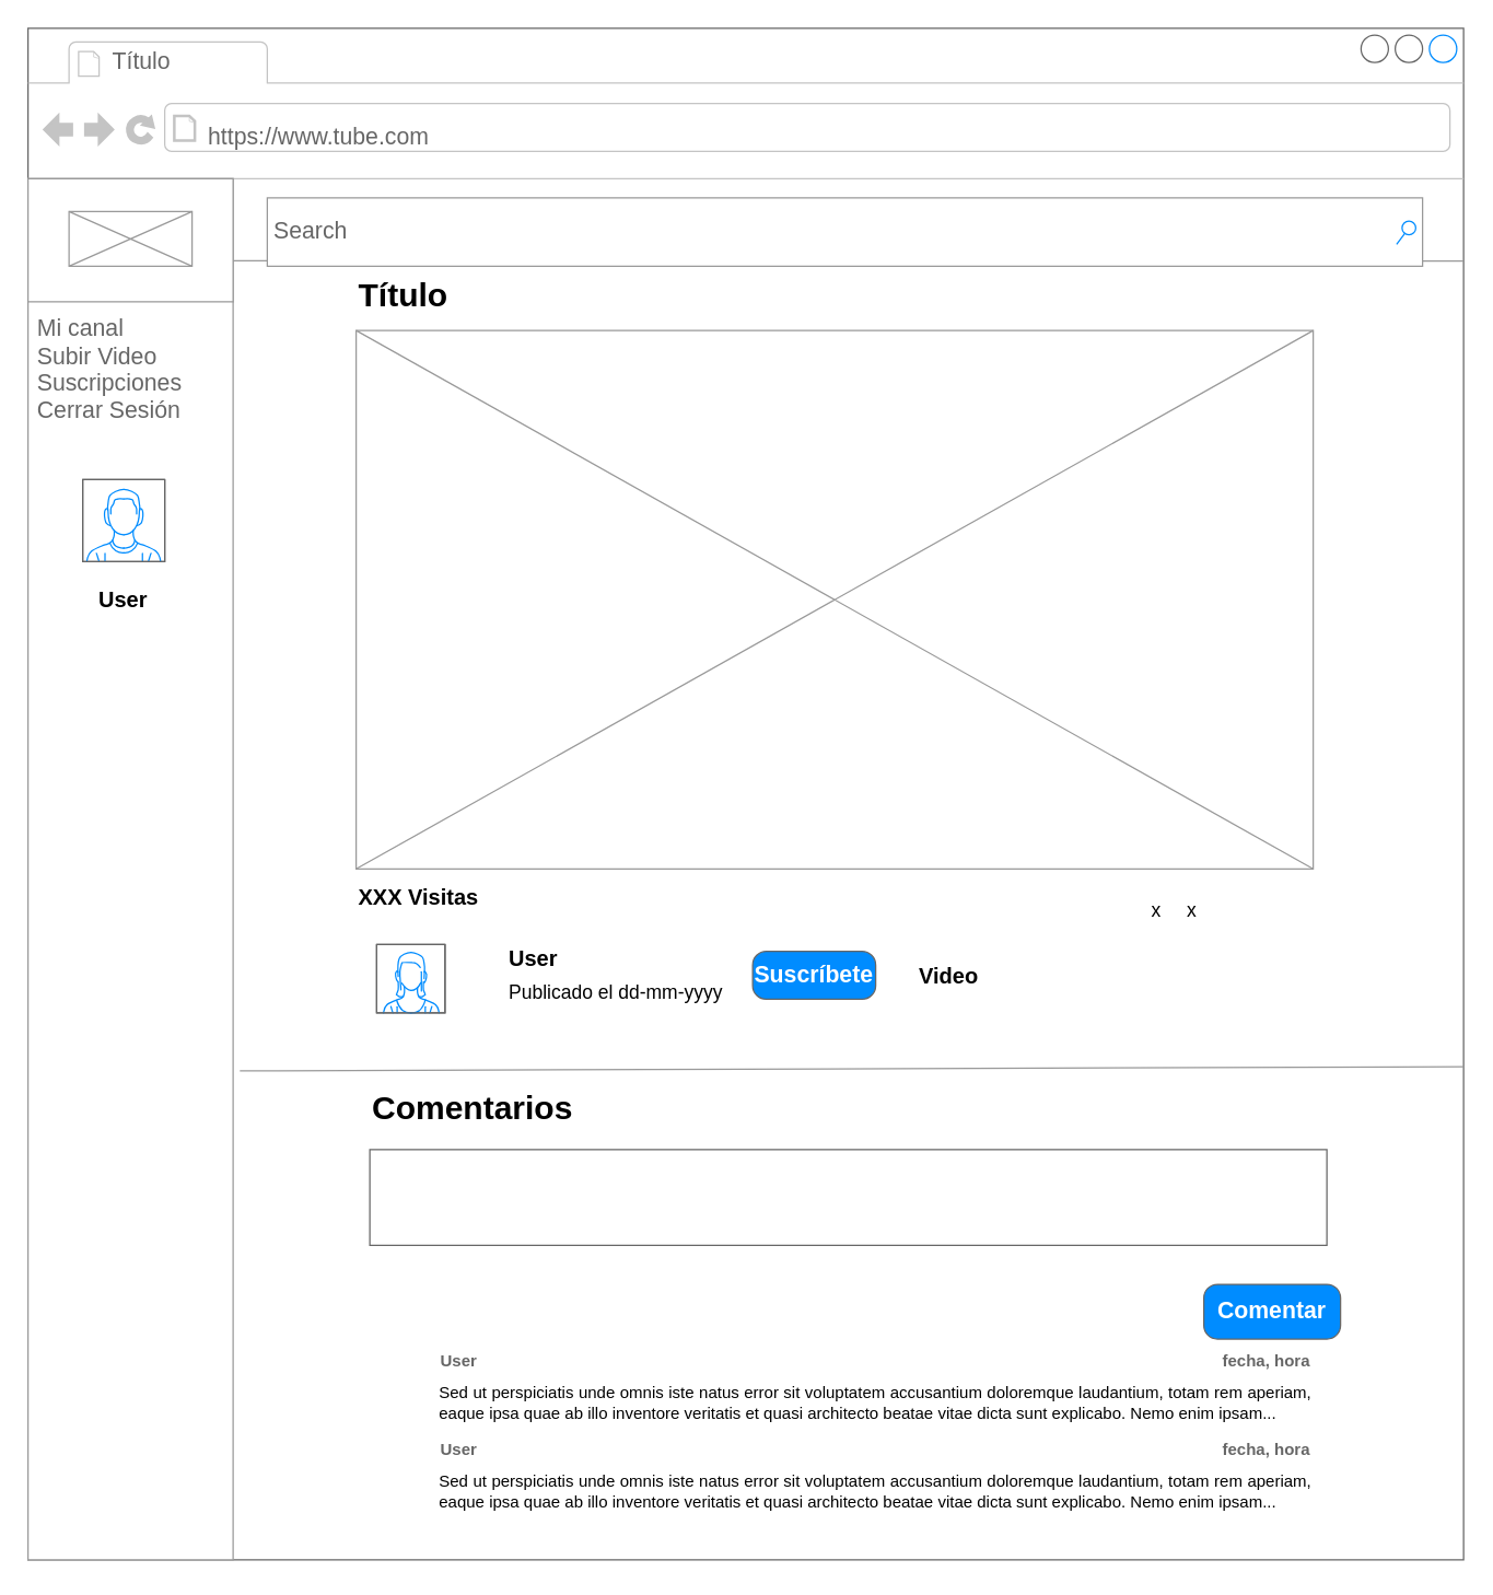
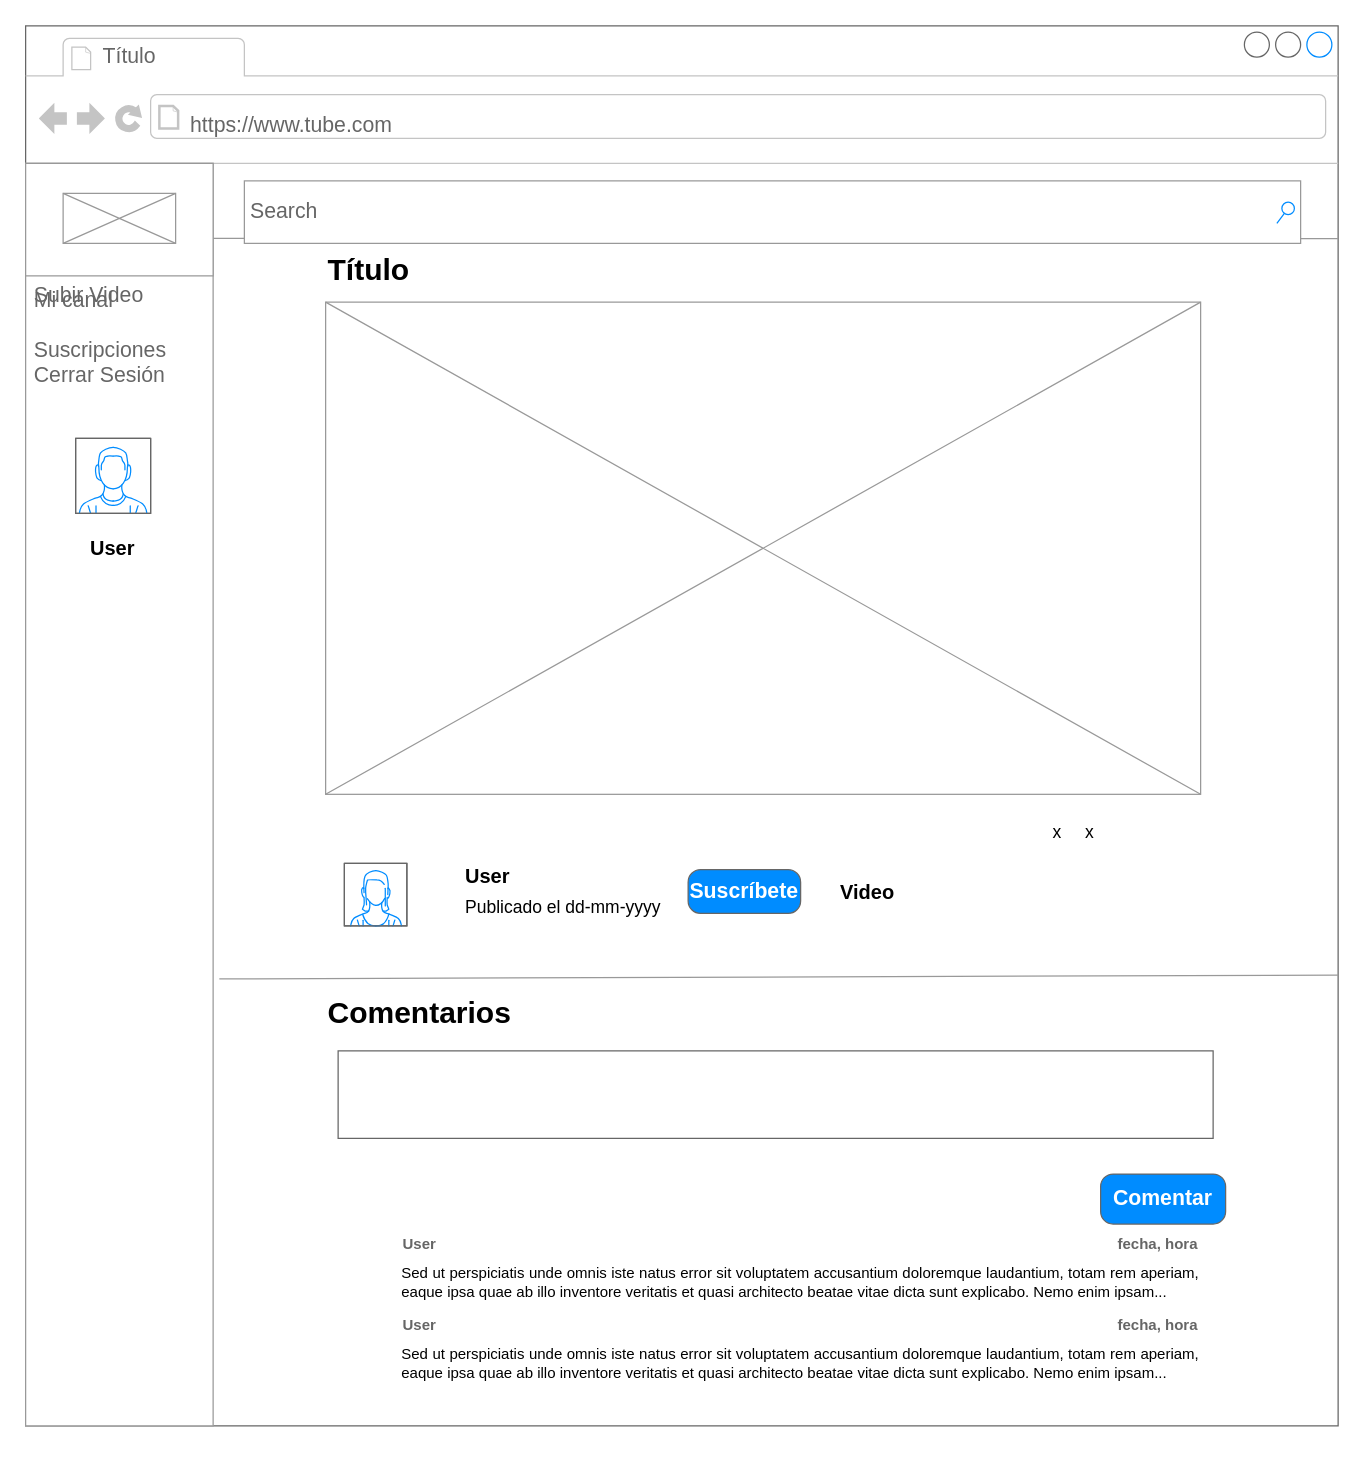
- <mxCell id="10" value="Subir Video" style="text;html=1;strokeColor=none;fillColor=none;align=left;verticalAlign=middle;whiteSpace=wrap;rounded=0;fontSize=17;fontColor=#666666;" parent="5" vertex="1"><mxGeometry x="5" y="117.258" width="140" height="28.451" as="geometry" /></mxCell>
+ <mxCell id="10" value="Subir Video" style="text;html=1;strokeColor=none;fillColor=none;align=left;verticalAlign=middle;whiteSpace=wrap;rounded=0;fontSize=17;fontColor=#666666;" parent="5" vertex="1"><mxGeometry x="5" y="92.258" width="140" height="28.451" as="geometry" /></mxCell>
- <mxCell id="24" value="&lt;div style=&quot;font-size: 16px&quot;&gt;XXX Visitas&lt;br style=&quot;font-size: 16px&quot;&gt;&lt;/div&gt;" style="text;html=1;strokeColor=none;fillColor=none;align=left;verticalAlign=middle;whiteSpace=wrap;rounded=0;fontStyle=1;fontSize=16;" parent="2" vertex="1"><mxGeometry x="240" y="625" width="290" height="20" as="geometry" /></mxCell>
- <mxCell id="22" value="&lt;font style=&quot;font-size: 24px&quot;&gt;Comentarios&lt;/font&gt;" style="text;html=1;strokeColor=none;fillColor=none;align=left;verticalAlign=middle;whiteSpace=wrap;rounded=0;fontStyle=1;fontSize=16;" parent="2" vertex="1"><mxGeometry x="250" y="780" width="290" height="20" as="geometry" /></mxCell>
+ <mxCell id="22" value="&lt;font style=&quot;font-size: 24px&quot;&gt;Comentarios&lt;/font&gt;" style="text;html=1;strokeColor=none;fillColor=none;align=left;verticalAlign=middle;whiteSpace=wrap;rounded=0;fontStyle=1;fontSize=16;" parent="2" vertex="1"><mxGeometry x="240" y="780" width="290" height="20" as="geometry" /></mxCell>
